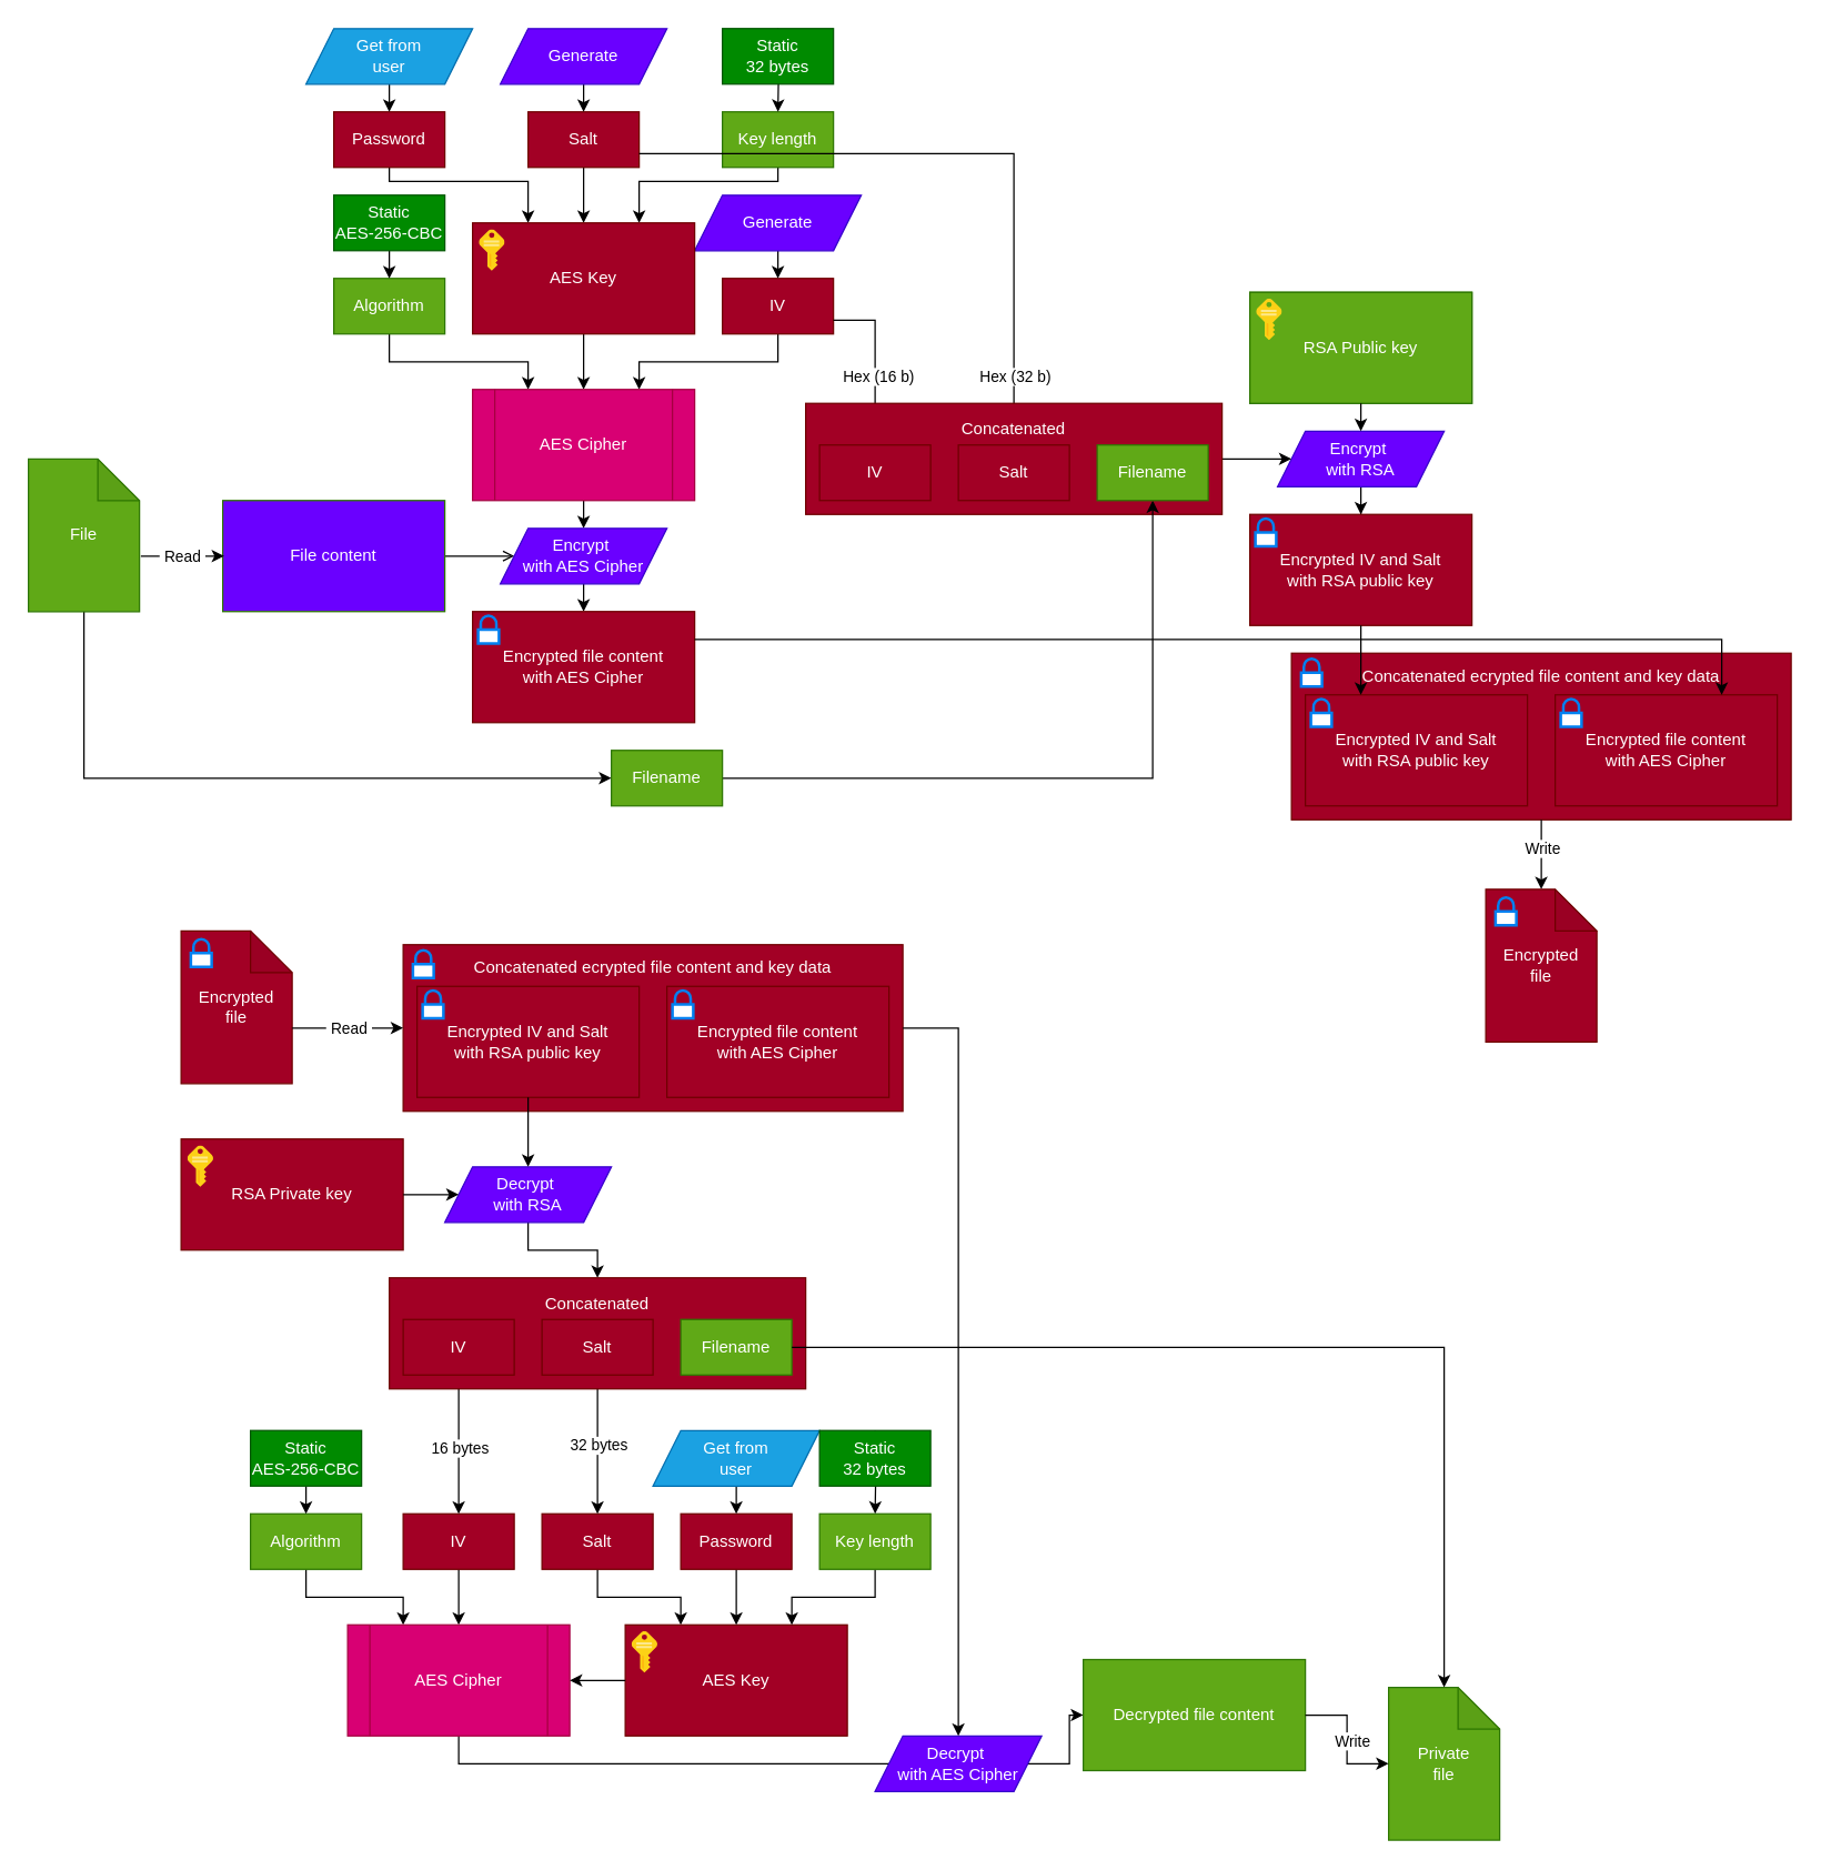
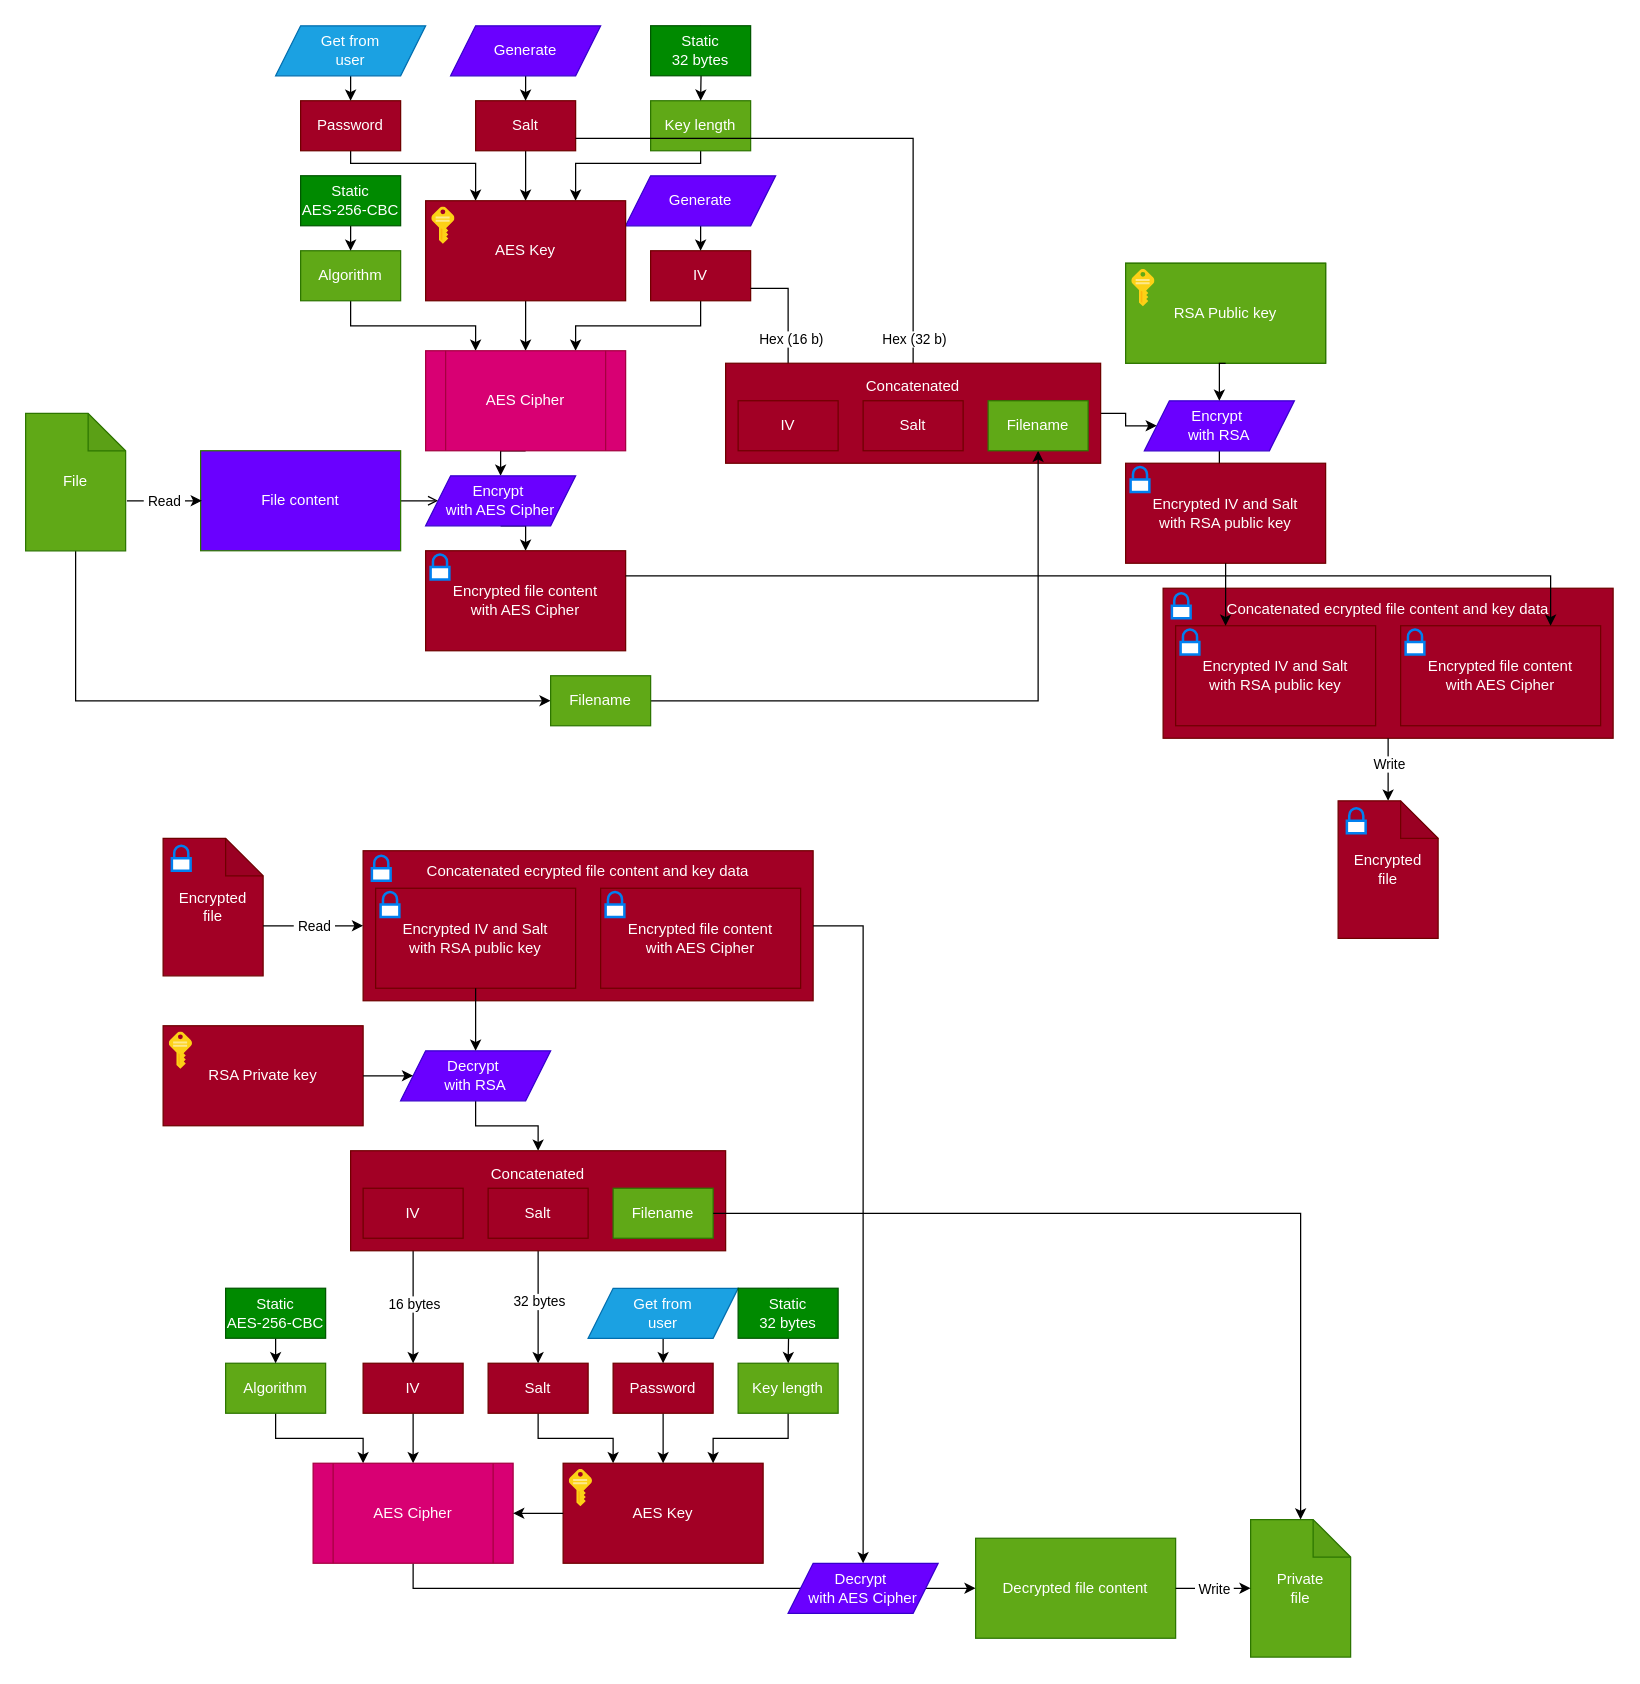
- <mxCell id="43" value="Encrypt&amp;nbsp;&lt;div&gt;with RSA&lt;/div&gt;" style="shape=parallelogram;perimeter=parallelogramPerimeter;whiteSpace=wrap;html=1;fixedSize=1;fillColor=#6a00ff;fontColor=#ffffff;strokeColor=#3700CC;" parent="1" vertex="1"><mxGeometry x="920" y="310" width="120" height="40" as="geometry" /></mxCell>
+ <mxCell id="43" value="Encrypt&amp;nbsp;&lt;div&gt;with RSA&lt;/div&gt;" style="shape=parallelogram;perimeter=parallelogramPerimeter;whiteSpace=wrap;html=1;fixedSize=1;fillColor=#6a00ff;fontColor=#ffffff;strokeColor=#3700CC;" parent="1" vertex="1"><mxGeometry x="915" y="320" width="120" height="40" as="geometry" /></mxCell>
- <mxCell id="27" value="Encrypt&amp;nbsp;&lt;div&gt;with AES Cipher&lt;/div&gt;" style="shape=parallelogram;perimeter=parallelogramPerimeter;whiteSpace=wrap;html=1;fixedSize=1;fillColor=#6a00ff;fontColor=#ffffff;strokeColor=#3700CC;" parent="1" vertex="1"><mxGeometry x="360" y="380" width="120" height="40" as="geometry" /></mxCell>
+ <mxCell id="27" value="Encrypt&amp;nbsp;&lt;div&gt;with AES Cipher&lt;/div&gt;" style="shape=parallelogram;perimeter=parallelogramPerimeter;whiteSpace=wrap;html=1;fixedSize=1;fillColor=#6a00ff;fontColor=#ffffff;strokeColor=#3700CC;" parent="1" vertex="1"><mxGeometry x="340" y="380" width="120" height="40" as="geometry" /></mxCell>
- <mxCell id="117" value="Decrypted file content" style="rounded=0;whiteSpace=wrap;html=1;fillColor=#60a917;fontColor=#ffffff;strokeColor=#2D7600;" parent="1" vertex="1"><mxGeometry x="780" y="1195" width="160" height="80" as="geometry" /></mxCell>
+ <mxCell id="117" value="Decrypted file content" style="rounded=0;whiteSpace=wrap;html=1;fillColor=#60a917;fontColor=#ffffff;strokeColor=#2D7600;" parent="1" vertex="1"><mxGeometry x="780" y="1230" width="160" height="80" as="geometry" /></mxCell>
